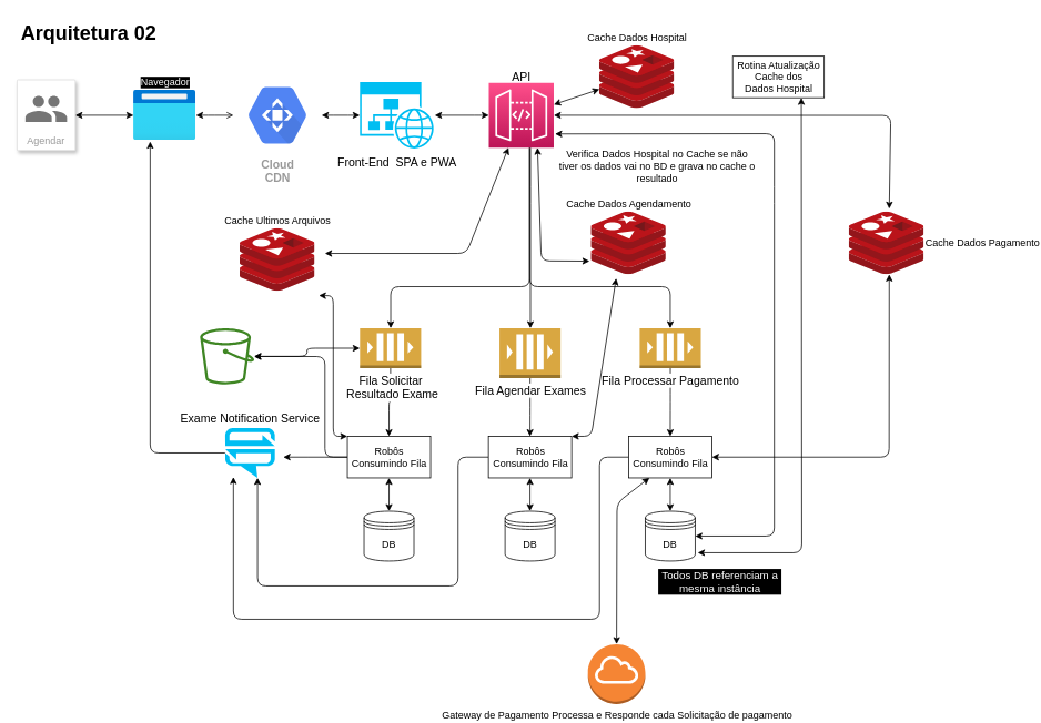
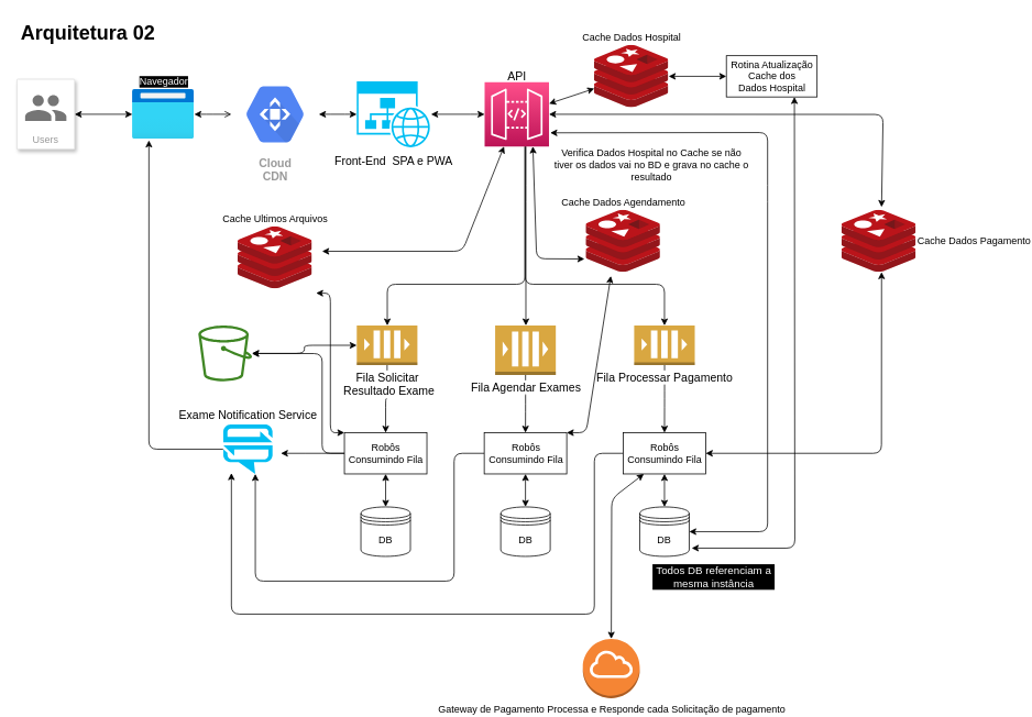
+ <mxCell id="50" value="" style="edgeStyle=none;html=1;startArrow=classic;startFill=1;" parent="1" source="51" target="56" edge="1"><mxGeometry relative="1" as="geometry" /></mxCell>
- <mxCell id="5" value="Agendar" style="strokeColor=#dddddd;shadow=1;strokeWidth=1;rounded=1;absoluteArcSize=1;arcSize=2;labelPosition=center;verticalLabelPosition=middle;align=center;verticalAlign=bottom;spacingLeft=0;fontColor=#999999;fontSize=12;whiteSpace=wrap;spacingBottom=2;" parent="1" vertex="1"><mxGeometry x="20" y="95.3" width="70" height="85" as="geometry" /></mxCell>
+ <mxCell id="5" value="Users" style="strokeColor=#dddddd;shadow=1;strokeWidth=1;rounded=1;absoluteArcSize=1;arcSize=2;labelPosition=center;verticalLabelPosition=middle;align=center;verticalAlign=bottom;spacingLeft=0;fontColor=#999999;fontSize=12;whiteSpace=wrap;spacingBottom=2;" parent="1" vertex="1"><mxGeometry x="20" y="95.3" width="70" height="85" as="geometry" /></mxCell>
